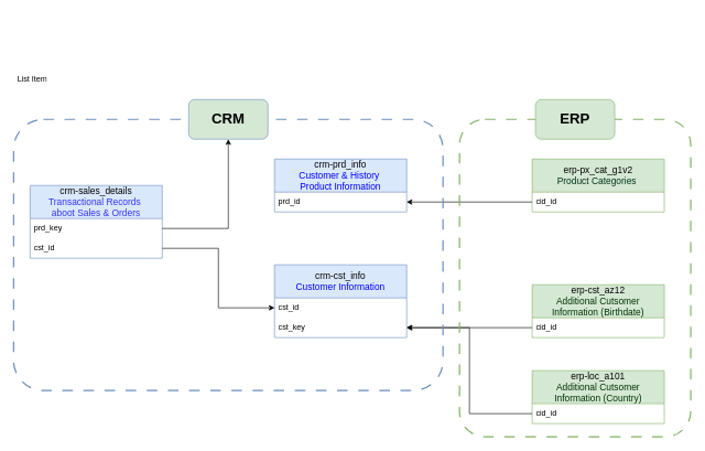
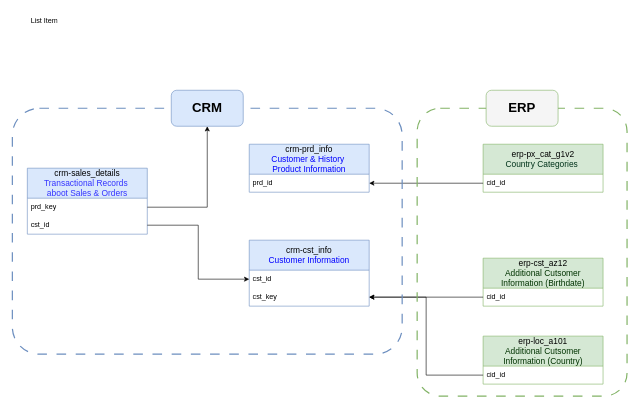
- <mxCell id="25" value="List Item" style="text;strokeColor=none;fillColor=none;align=left;verticalAlign=middle;spacingLeft=4;spacingRight=4;overflow=hidden;points=[[0,0.5],[1,0.5]];portConstraint=eastwest;rotatable=0;whiteSpace=wrap;html=1;" parent="1" vertex="1"><mxGeometry x="20" y="105" width="80" height="30" as="geometry" /></mxCell>
+ <mxCell id="25" value="List Item" style="text;strokeColor=none;fillColor=none;align=left;verticalAlign=middle;spacingLeft=4;spacingRight=4;overflow=hidden;points=[[0,0.5],[1,0.5]];portConstraint=eastwest;rotatable=0;whiteSpace=wrap;html=1;" parent="1" vertex="1"><mxGeometry x="45" y="20" width="80" height="30" as="geometry" /></mxCell>
- <mxCell id="22" value="&lt;font style=&quot;font-size: 22px;&quot;&gt;&lt;b&gt;CRM&lt;/b&gt;&lt;/font&gt;" style="rounded=1;whiteSpace=wrap;html=1;fillColor=#d5e8d4;strokeColor=#6c8ebf;" parent="1" vertex="1"><mxGeometry x="285" y="150" width="120" height="60" as="geometry" /></mxCell>
+ <mxCell id="22" value="&lt;font style=&quot;font-size: 22px;&quot;&gt;&lt;b&gt;CRM&lt;/b&gt;&lt;/font&gt;" style="rounded=1;whiteSpace=wrap;html=1;fillColor=#dae8fc;strokeColor=#6c8ebf;" parent="1" vertex="1"><mxGeometry x="285" y="150" width="120" height="60" as="geometry" /></mxCell>
- <mxCell id="24" value="&lt;font style=&quot;font-size: 22px;&quot;&gt;&lt;b&gt;ERP&lt;/b&gt;&lt;/font&gt;" style="rounded=1;whiteSpace=wrap;html=1;fillColor=#d5e8d4;strokeColor=#82b366;" parent="1" vertex="1"><mxGeometry x="810" y="150" width="120" height="60" as="geometry" /></mxCell>
+ <mxCell id="24" value="&lt;font style=&quot;font-size: 22px;&quot;&gt;&lt;b&gt;ERP&lt;/b&gt;&lt;/font&gt;" style="rounded=1;whiteSpace=wrap;html=1;fillColor=#f5f5f5;strokeColor=#82b366;" parent="1" vertex="1"><mxGeometry x="810" y="150" width="120" height="60" as="geometry" /></mxCell>
- <mxCell id="18" value="&lt;font style=&quot;font-size: 14px;&quot;&gt;erp-px_cat_g1v2&lt;/font&gt;&lt;div&gt;&lt;font style=&quot;font-size: 14px;&quot;&gt;&lt;font style=&quot;color: rgb(0, 51, 26);&quot;&gt;Product Categories&lt;/font&gt;&amp;nbsp;&lt;/font&gt;&lt;/div&gt;" style="swimlane;fontStyle=0;childLayout=stackLayout;horizontal=1;startSize=50;horizontalStack=0;resizeParent=1;resizeParentMax=0;resizeLast=0;collapsible=1;marginBottom=0;whiteSpace=wrap;html=1;fillColor=#d5e8d4;strokeColor=#82b366;" parent="1" vertex="1"><mxGeometry x="805" y="240" width="200" height="80" as="geometry" /></mxCell>
+ <mxCell id="18" value="&lt;font style=&quot;font-size: 14px;&quot;&gt;erp-px_cat_g1v2&lt;/font&gt;&lt;div&gt;&lt;font style=&quot;font-size: 14px;&quot;&gt;&lt;font style=&quot;color: rgb(0, 51, 26);&quot;&gt;Country Categories&lt;/font&gt;&amp;nbsp;&lt;/font&gt;&lt;/div&gt;" style="swimlane;fontStyle=0;childLayout=stackLayout;horizontal=1;startSize=50;horizontalStack=0;resizeParent=1;resizeParentMax=0;resizeLast=0;collapsible=1;marginBottom=0;whiteSpace=wrap;html=1;fillColor=#d5e8d4;strokeColor=#82b366;" parent="1" vertex="1"><mxGeometry x="805" y="240" width="200" height="80" as="geometry" /></mxCell>
